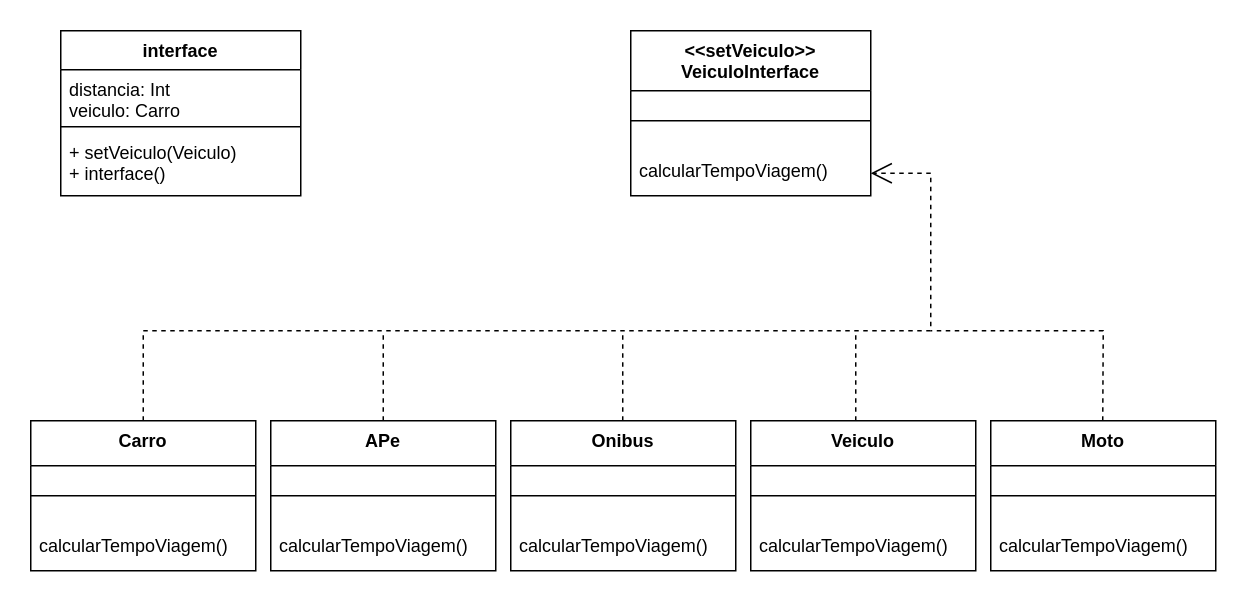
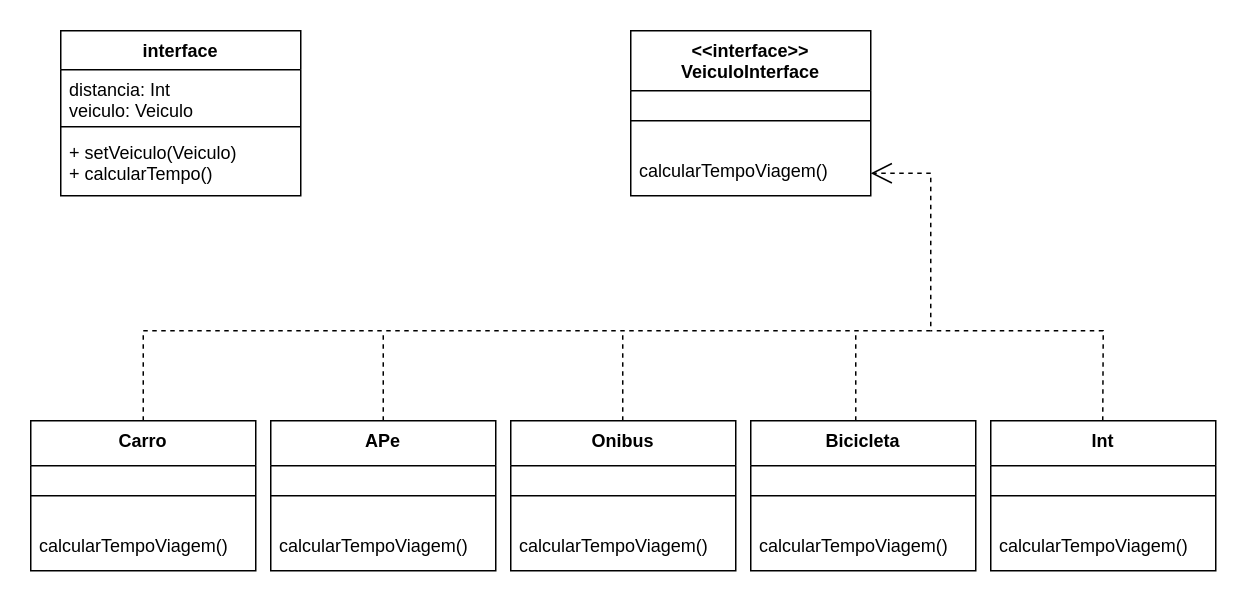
- <mxCell id="6" value="&amp;lt;&amp;lt;setVeiculo&amp;gt;&amp;gt;&lt;div&gt;VeiculoInterface&lt;/div&gt;" style="swimlane;fontStyle=1;align=center;verticalAlign=top;childLayout=stackLayout;horizontal=1;startSize=40;horizontalStack=0;resizeParent=1;resizeParentMax=0;resizeLast=0;collapsible=1;marginBottom=0;whiteSpace=wrap;html=1;" parent="1" vertex="1"><mxGeometry x="420" y="20" width="160" height="110" as="geometry" /></mxCell>
+ <mxCell id="6" value="&amp;lt;&amp;lt;interface&amp;gt;&amp;gt;&lt;div&gt;VeiculoInterface&lt;/div&gt;" style="swimlane;fontStyle=1;align=center;verticalAlign=top;childLayout=stackLayout;horizontal=1;startSize=40;horizontalStack=0;resizeParent=1;resizeParentMax=0;resizeLast=0;collapsible=1;marginBottom=0;whiteSpace=wrap;html=1;" parent="1" vertex="1"><mxGeometry x="420" y="20" width="160" height="110" as="geometry" /></mxCell>
- <mxCell id="3" value="distancia: Int&lt;br&gt;veiculo: Carro" style="text;strokeColor=none;fillColor=none;align=left;verticalAlign=top;spacingLeft=4;spacingRight=4;overflow=hidden;rotatable=0;points=[[0,0.5],[1,0.5]];portConstraint=eastwest;whiteSpace=wrap;html=1;" parent="2" vertex="1"><mxGeometry y="26" width="160" height="34" as="geometry" /></mxCell>
+ <mxCell id="3" value="distancia: Int&lt;br&gt;veiculo: Veiculo" style="text;strokeColor=none;fillColor=none;align=left;verticalAlign=top;spacingLeft=4;spacingRight=4;overflow=hidden;rotatable=0;points=[[0,0.5],[1,0.5]];portConstraint=eastwest;whiteSpace=wrap;html=1;" parent="2" vertex="1"><mxGeometry y="26" width="160" height="34" as="geometry" /></mxCell>
- <mxCell id="5" value="+ setVeiculo(Veiculo)&lt;div&gt;+ interface()&lt;/div&gt;" style="text;strokeColor=none;fillColor=none;align=left;verticalAlign=top;spacingLeft=4;spacingRight=4;overflow=hidden;rotatable=0;points=[[0,0.5],[1,0.5]];portConstraint=eastwest;whiteSpace=wrap;html=1;" parent="2" vertex="1"><mxGeometry y="68" width="160" height="42" as="geometry" /></mxCell>
+ <mxCell id="5" value="+ setVeiculo(Veiculo)&lt;div&gt;+ calcularTempo()&lt;/div&gt;" style="text;strokeColor=none;fillColor=none;align=left;verticalAlign=top;spacingLeft=4;spacingRight=4;overflow=hidden;rotatable=0;points=[[0,0.5],[1,0.5]];portConstraint=eastwest;whiteSpace=wrap;html=1;" parent="2" vertex="1"><mxGeometry y="68" width="160" height="42" as="geometry" /></mxCell>
- <mxCell id="18" value="Veiculo" style="swimlane;fontStyle=1;align=center;verticalAlign=top;childLayout=stackLayout;horizontal=1;startSize=30;horizontalStack=0;resizeParent=1;resizeParentMax=0;resizeLast=0;collapsible=1;marginBottom=0;whiteSpace=wrap;html=1;" parent="1" vertex="1"><mxGeometry x="500" y="280" width="150" height="100" as="geometry" /></mxCell>
+ <mxCell id="18" value="Bicicleta" style="swimlane;fontStyle=1;align=center;verticalAlign=top;childLayout=stackLayout;horizontal=1;startSize=30;horizontalStack=0;resizeParent=1;resizeParentMax=0;resizeLast=0;collapsible=1;marginBottom=0;whiteSpace=wrap;html=1;" parent="1" vertex="1"><mxGeometry x="500" y="280" width="150" height="100" as="geometry" /></mxCell>
- <mxCell id="21" value="Moto" style="swimlane;fontStyle=1;align=center;verticalAlign=top;childLayout=stackLayout;horizontal=1;startSize=30;horizontalStack=0;resizeParent=1;resizeParentMax=0;resizeLast=0;collapsible=1;marginBottom=0;whiteSpace=wrap;html=1;" parent="1" vertex="1"><mxGeometry x="660" y="280" width="150" height="100" as="geometry" /></mxCell>
+ <mxCell id="21" value="Int" style="swimlane;fontStyle=1;align=center;verticalAlign=top;childLayout=stackLayout;horizontal=1;startSize=30;horizontalStack=0;resizeParent=1;resizeParentMax=0;resizeLast=0;collapsible=1;marginBottom=0;whiteSpace=wrap;html=1;" parent="1" vertex="1"><mxGeometry x="660" y="280" width="150" height="100" as="geometry" /></mxCell>
